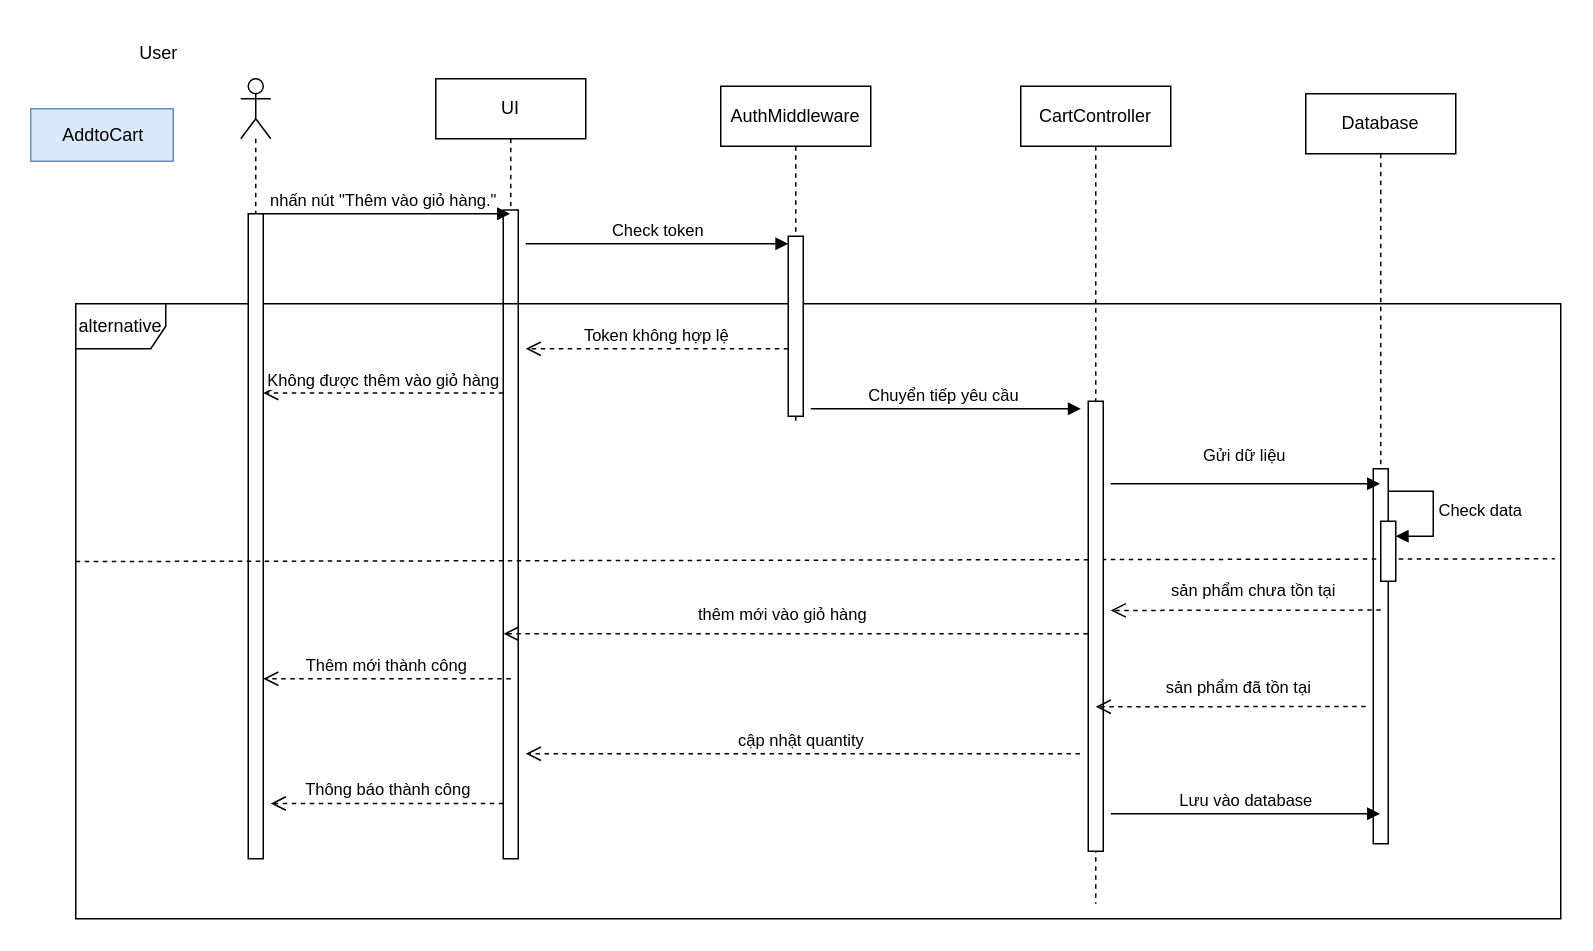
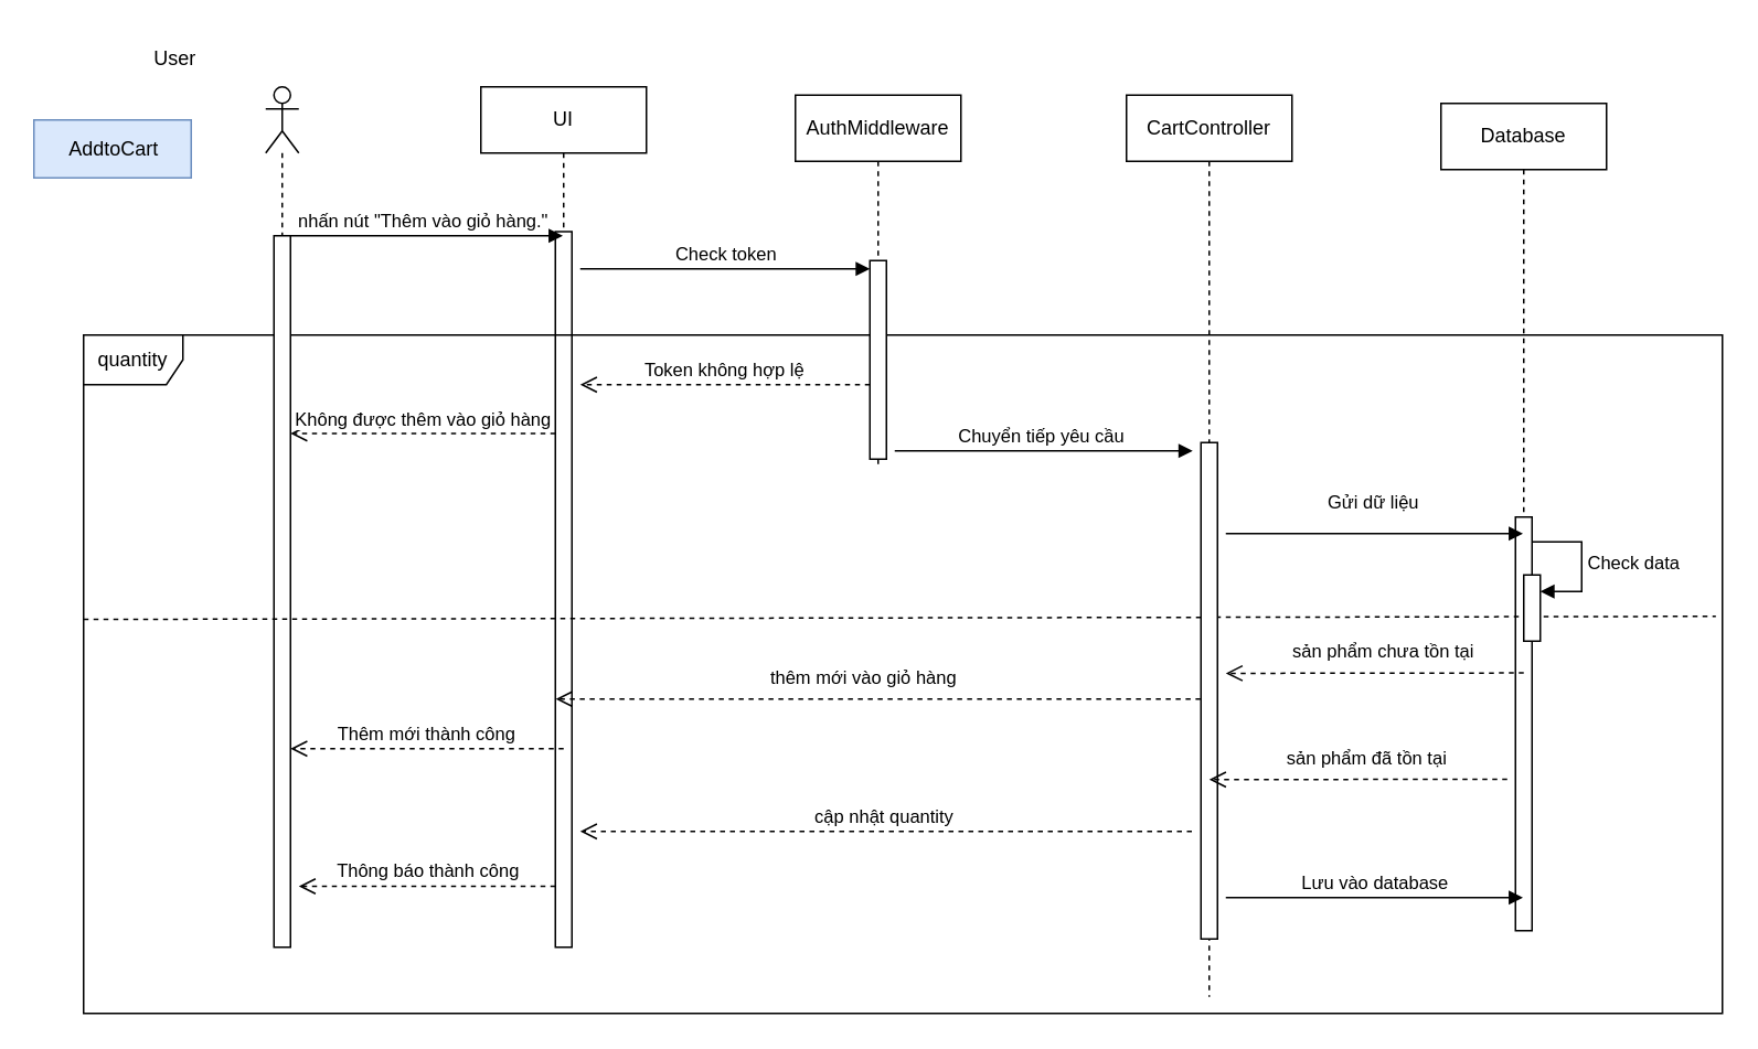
- <mxCell id="9" value="alternative" style="shape=umlFrame;whiteSpace=wrap;html=1;pointerEvents=0;" parent="1" vertex="1"><mxGeometry x="50" y="202" width="990" height="410" as="geometry" /></mxCell>
+ <mxCell id="9" value="quantity" style="shape=umlFrame;whiteSpace=wrap;html=1;pointerEvents=0;" parent="1" vertex="1"><mxGeometry x="50" y="202" width="990" height="410" as="geometry" /></mxCell>
